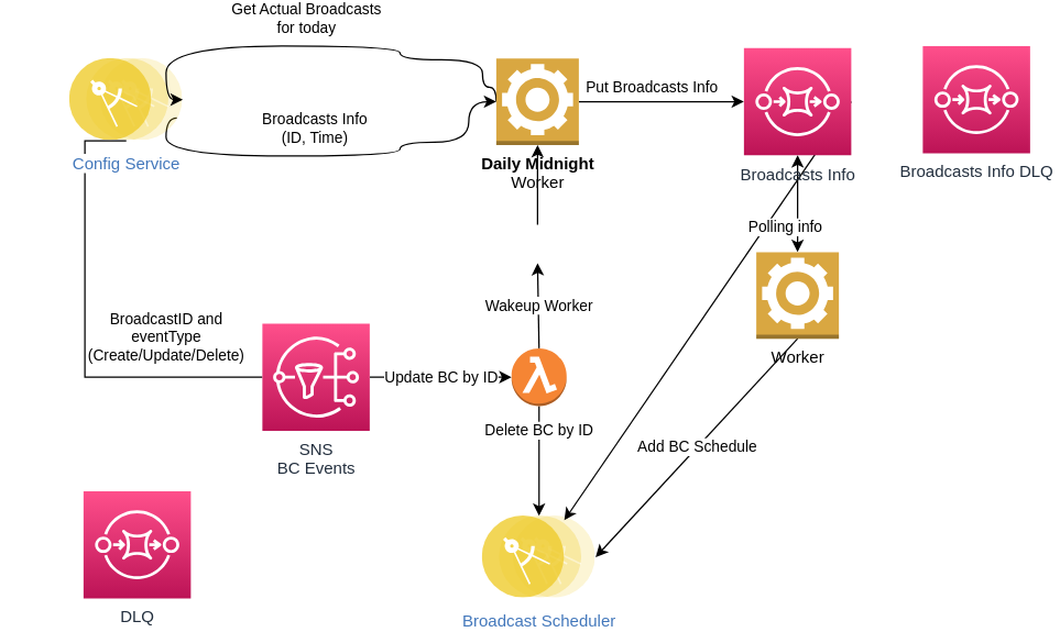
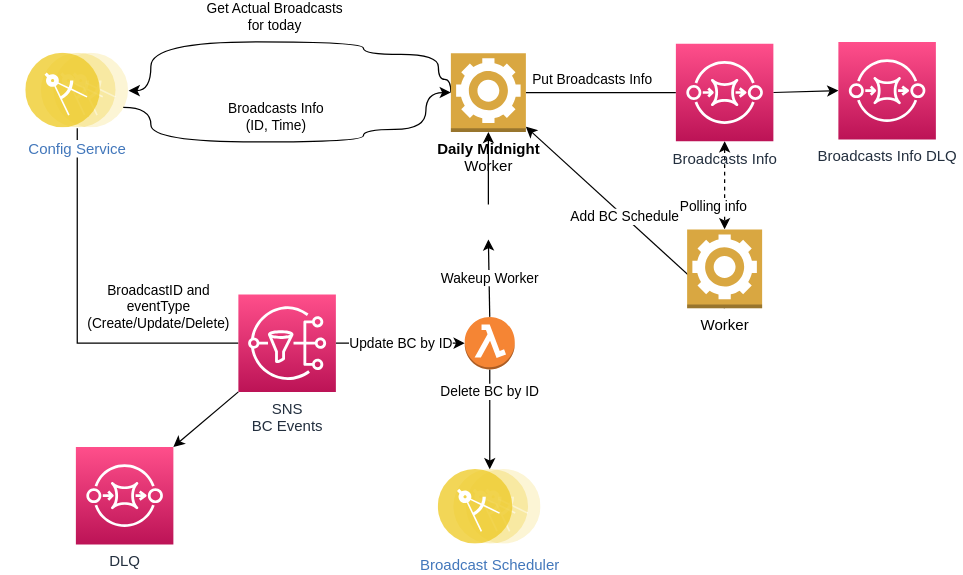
- <mxCell id="4" value="Config Service" style="aspect=fixed;perimeter=ellipsePerimeter;html=1;align=center;shadow=0;dashed=0;fontColor=#4277BB;labelBackgroundColor=#ffffff;fontSize=12;spacingTop=3;image;image=img/lib/ibm/applications/microservice.svg;" vertex="1" parent="1"><mxGeometry x="50" y="29" width="82.2" height="60" as="geometry" /></mxCell>
+ <mxCell id="4" value="Config Service" style="aspect=fixed;perimeter=ellipsePerimeter;html=1;align=center;shadow=0;dashed=0;fontColor=#4277BB;labelBackgroundColor=#ffffff;fontSize=12;spacingTop=3;image;image=img/lib/ibm/applications/microservice.svg;" vertex="1" parent="1"><mxGeometry x="20" y="29" width="82.2" height="60" as="geometry" /></mxCell>
- <mxCell id="6" value="Put Broadcasts Info" style="rounded=0;orthogonalLoop=1;jettySize=auto;html=1;exitX=1;exitY=0.5;exitDx=0;exitDy=0;exitPerimeter=0;startArrow=none;startFill=0;entryX=0;entryY=0.5;entryDx=0;entryDy=0;entryPerimeter=0;" edge="1" parent="1" source="7" target="19"><mxGeometry x="-0.123" y="12" relative="1" as="geometry"><mxPoint x="550" y="61.654" as="targetPoint" /><mxPoint y="1" as="offset" /></mxGeometry></mxCell>
+ <mxCell id="6" value="Put Broadcasts Info" style="rounded=0;orthogonalLoop=1;jettySize=auto;html=1;exitX=1;exitY=0.5;exitDx=0;exitDy=0;exitPerimeter=0;startArrow=none;startFill=0;entryX=0;entryY=0.5;entryDx=0;entryDy=0;entryPerimeter=0;endArrow=none;" edge="1" parent="1" source="7" target="19"><mxGeometry x="-0.123" y="12" relative="1" as="geometry"><mxPoint x="550" y="61.654" as="targetPoint" /><mxPoint y="1" as="offset" /></mxGeometry></mxCell>
- <mxCell id="18" value="Polling info" style="edgeStyle=none;rounded=0;orthogonalLoop=1;jettySize=auto;html=1;exitX=0.5;exitY=1;exitDx=0;exitDy=0;exitPerimeter=0;startArrow=classic;startFill=1;" edge="1" parent="1" source="19" target="21"><mxGeometry x="0.433" y="-9" relative="1" as="geometry"><mxPoint y="1" as="offset" /></mxGeometry></mxCell>
+ <mxCell id="18" value="Polling info" style="edgeStyle=none;rounded=0;orthogonalLoop=1;jettySize=auto;html=1;exitX=0.5;exitY=1;exitDx=0;exitDy=0;exitPerimeter=0;startArrow=classic;startFill=1;dashed=1;" edge="1" parent="1" source="19" target="21"><mxGeometry x="0.433" y="-9" relative="1" as="geometry"><mxPoint y="1" as="offset" /></mxGeometry></mxCell>
- <mxCell id="17" style="edgeStyle=none;rounded=0;orthogonalLoop=1;jettySize=auto;html=1;exitX=1;exitY=0.5;exitDx=0;exitDy=0;exitPerimeter=0;startArrow=none;startFill=0;" edge="1" parent="1" source="19" target="11"><mxGeometry relative="1" as="geometry" /></mxCell>
+ <mxCell id="17" style="edgeStyle=none;rounded=0;orthogonalLoop=1;jettySize=auto;html=1;exitX=1;exitY=0.5;exitDx=0;exitDy=0;exitPerimeter=0;entryX=0;entryY=0.5;entryDx=0;entryDy=0;entryPerimeter=0;startArrow=none;startFill=0;" edge="1" parent="1" source="19" target="22"><mxGeometry relative="1" as="geometry" /></mxCell>
- <mxCell id="20" value="Add BC Schedule" style="edgeStyle=none;rounded=0;orthogonalLoop=1;jettySize=auto;html=1;exitX=0.5;exitY=1;exitDx=0;exitDy=0;exitPerimeter=0;entryX=1;entryY=0.5;entryDx=0;entryDy=0;startArrow=none;startFill=0;" edge="1" parent="1" source="21" target="11"><mxGeometry relative="1" as="geometry" /></mxCell>
+ <mxCell id="20" value="Add BC Schedule" style="edgeStyle=none;rounded=0;orthogonalLoop=1;jettySize=auto;html=1;exitX=0.5;exitY=1;exitDx=0;exitDy=0;exitPerimeter=0;startArrow=none;startFill=0;" edge="1" parent="1" source="21" target="7"><mxGeometry relative="1" as="geometry" /></mxCell>
+ <mxCell id="9" style="rounded=0;orthogonalLoop=1;jettySize=auto;html=1;exitX=0;exitY=1;exitDx=0;exitDy=0;exitPerimeter=0;entryX=1;entryY=0;entryDx=0;entryDy=0;entryPerimeter=0;startArrow=none;startFill=0;" edge="1" parent="1" source="10" target="23"><mxGeometry relative="1" as="geometry" /></mxCell>
